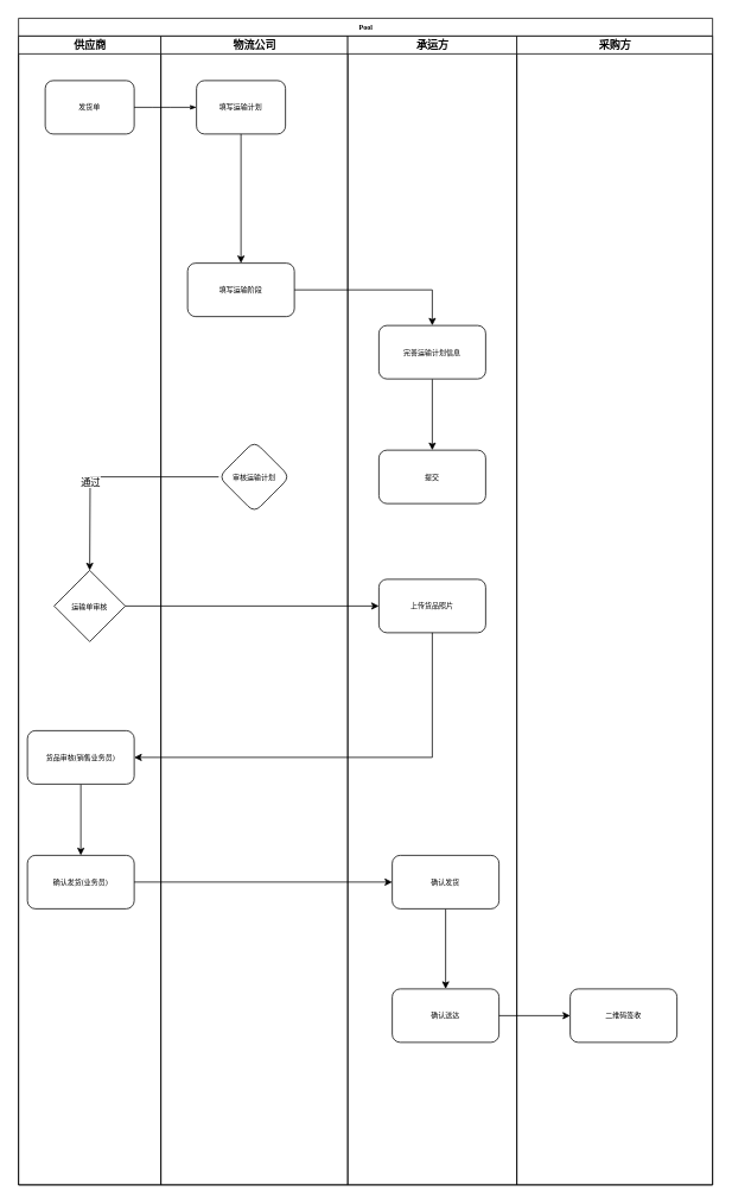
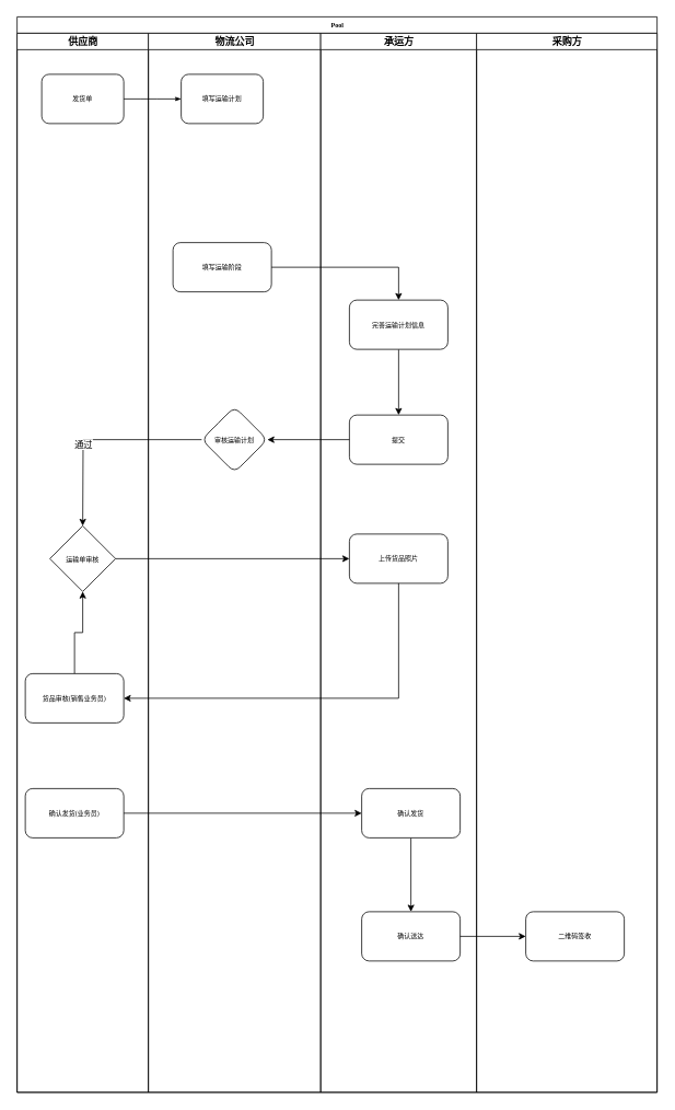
- <mxCell id="13" value="" style="edgeStyle=orthogonalEdgeStyle;rounded=0;orthogonalLoop=1;jettySize=auto;html=1;exitX=0.5;exitY=1;exitDx=0;exitDy=0;entryX=0.5;entryY=0;entryDx=0;entryDy=0;" edge="1" parent="10" source="11" target="12"><mxGeometry relative="1" as="geometry"><mxPoint x="-40" y="210" as="targetPoint" /><Array as="points" /></mxGeometry></mxCell>
+ <mxCell id="32" value="" style="edgeStyle=orthogonalEdgeStyle;rounded=0;orthogonalLoop=1;jettySize=auto;html=1;" edge="1" parent="2" source="18" target="14"><mxGeometry relative="1" as="geometry" /></mxCell>
- <mxCell id="5" value="" style="edgeStyle=orthogonalEdgeStyle;rounded=0;orthogonalLoop=1;jettySize=auto;html=1;" edge="1" parent="3" source="6" target="7"><mxGeometry relative="1" as="geometry" /></mxCell>
+ <mxCell id="5" value="" style="edgeStyle=orthogonalEdgeStyle;rounded=0;orthogonalLoop=1;jettySize=auto;html=1;" edge="1" parent="3" source="6" target="8"><mxGeometry relative="1" as="geometry" /></mxCell>
